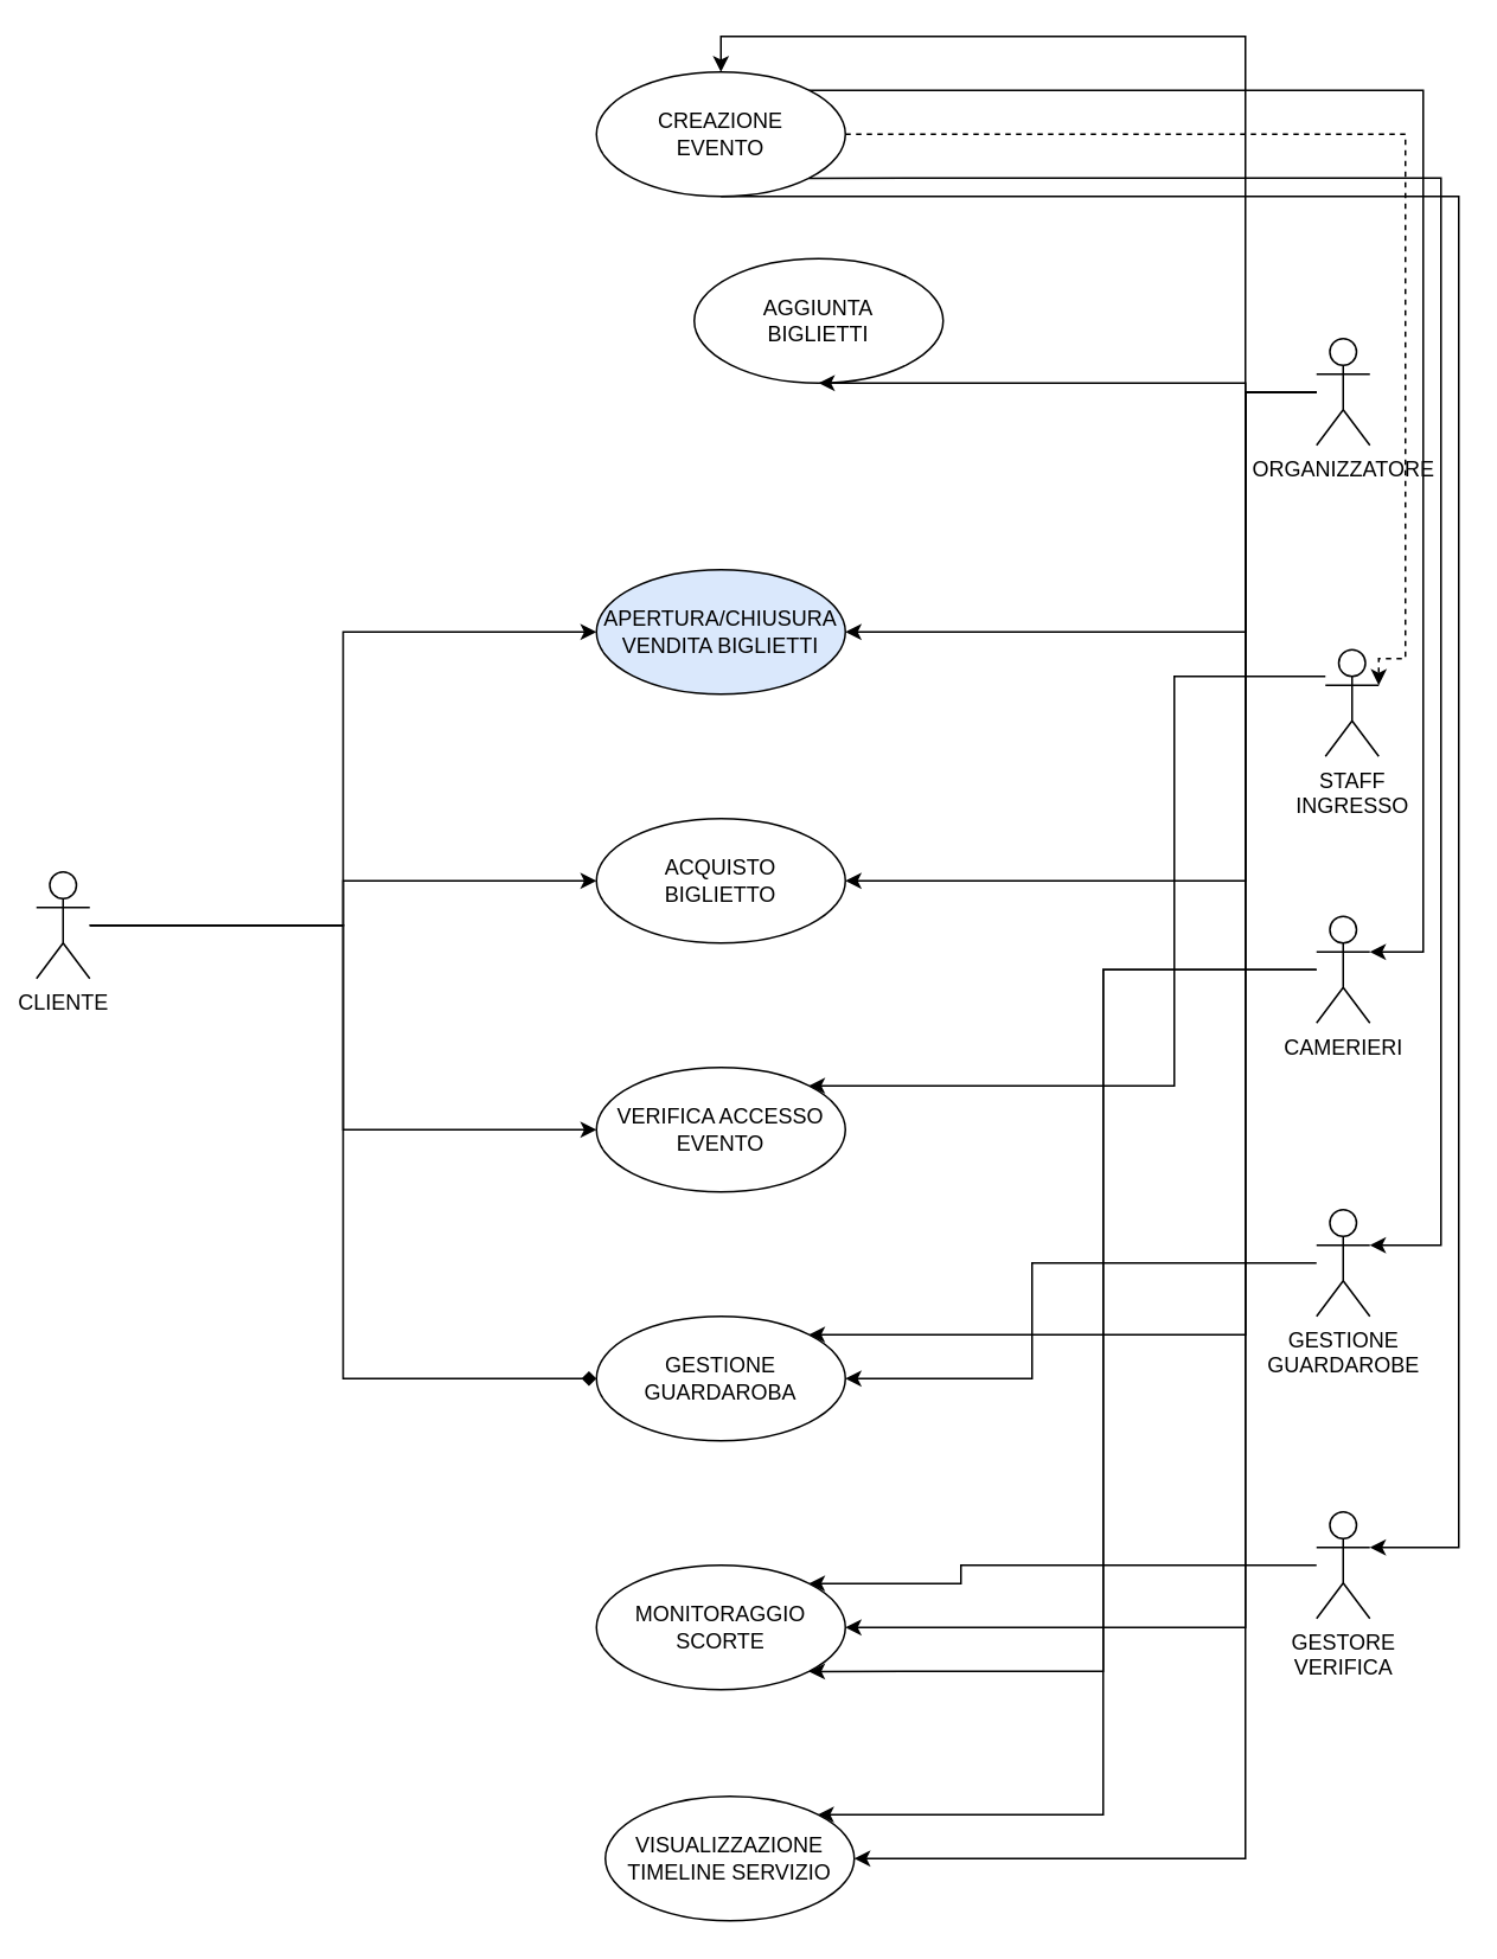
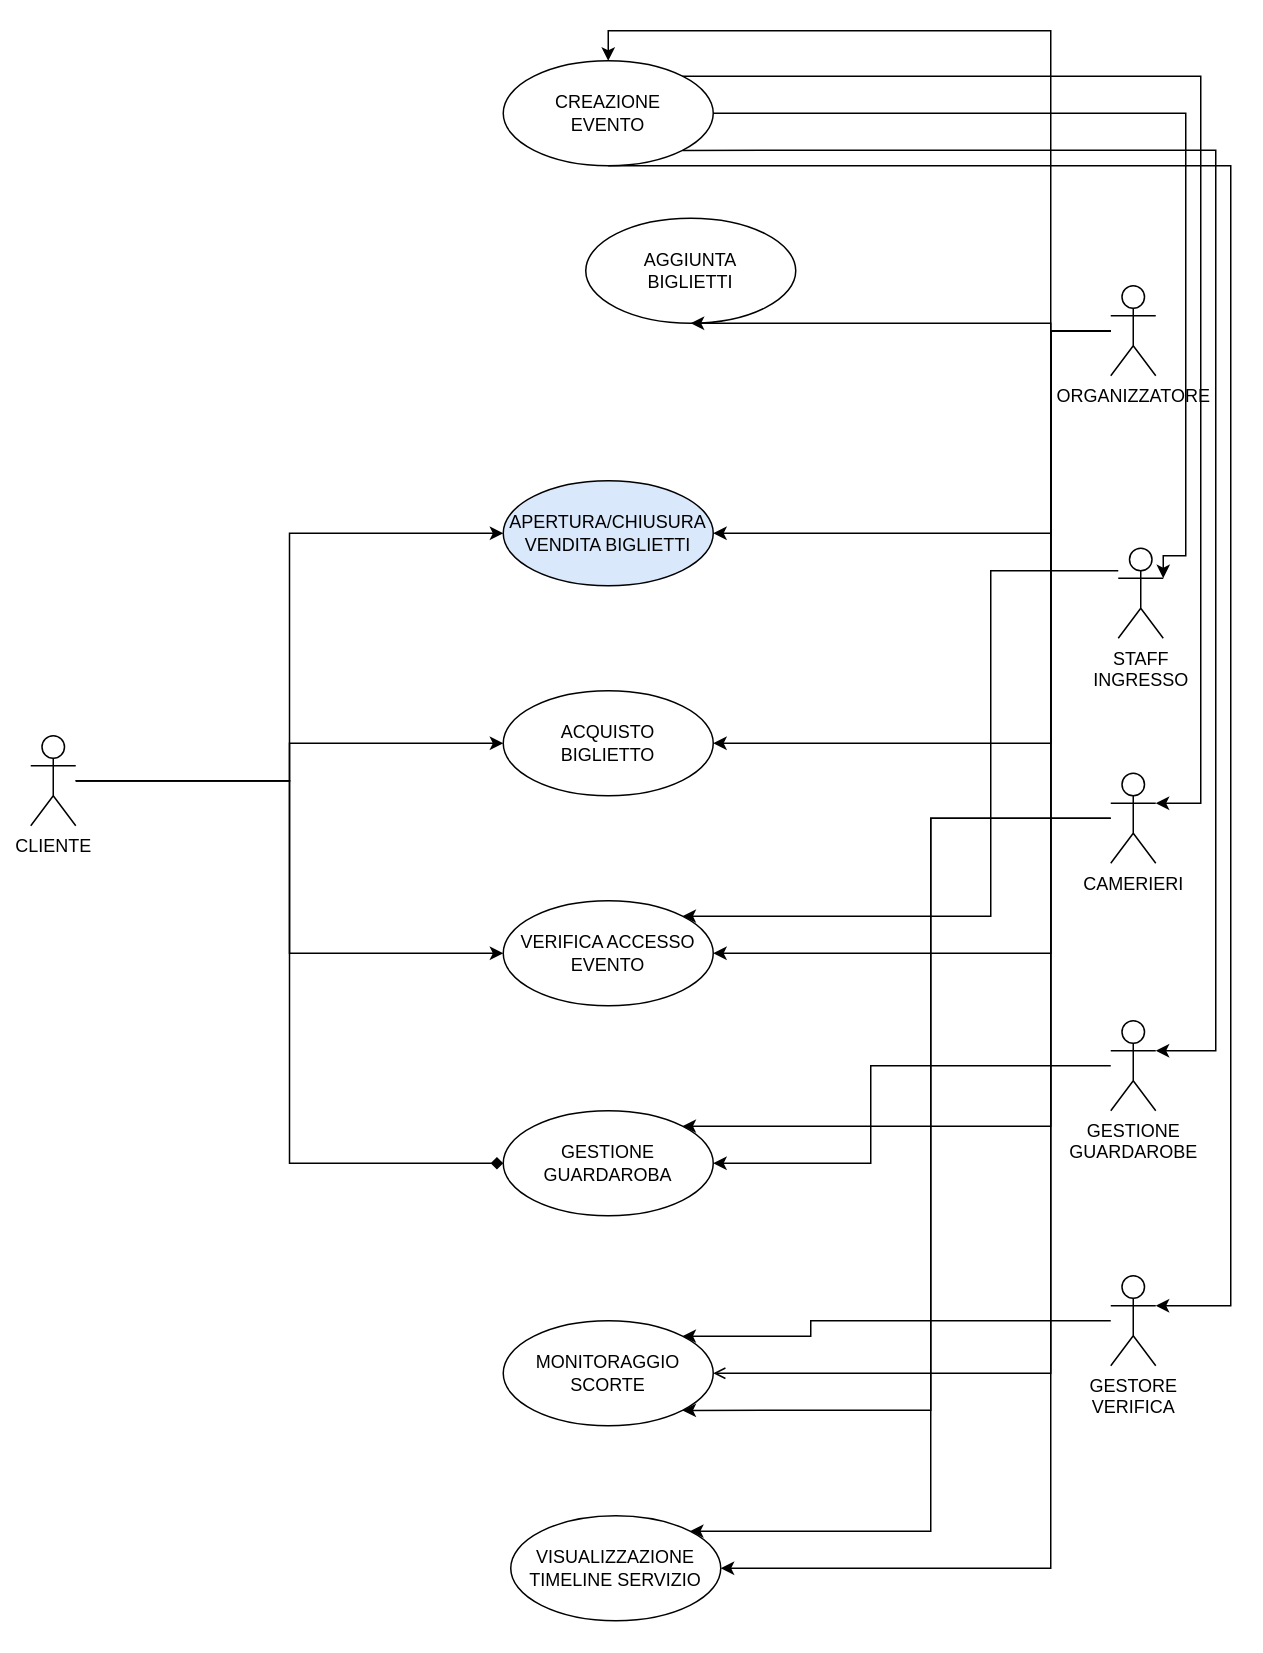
- <mxCell id="33" style="edgeStyle=orthogonalEdgeStyle;rounded=0;orthogonalLoop=1;jettySize=auto;html=1;entryX=1;entryY=0.333;entryDx=0;entryDy=0;entryPerimeter=0;dashed=1;" parent="1" source="2" target="21" edge="1"><mxGeometry relative="1" as="geometry"><Array as="points"><mxPoint x="790" y="75" /><mxPoint x="790" y="370" /></Array></mxGeometry></mxCell>
+ <mxCell id="33" style="edgeStyle=orthogonalEdgeStyle;rounded=0;orthogonalLoop=1;jettySize=auto;html=1;entryX=1;entryY=0.333;entryDx=0;entryDy=0;entryPerimeter=0;" parent="1" source="2" target="21" edge="1"><mxGeometry relative="1" as="geometry"><Array as="points"><mxPoint x="790" y="75" /><mxPoint x="790" y="370" /></Array></mxGeometry></mxCell>
+ <mxCell id="26" style="edgeStyle=orthogonalEdgeStyle;rounded=0;orthogonalLoop=1;jettySize=auto;html=1;entryX=1;entryY=0.5;entryDx=0;entryDy=0;" parent="1" source="30" target="6" edge="1"><mxGeometry relative="1" as="geometry"><Array as="points"><mxPoint x="700" y="220" /><mxPoint x="700" y="635" /></Array></mxGeometry></mxCell>
- <mxCell id="28" style="edgeStyle=orthogonalEdgeStyle;rounded=0;orthogonalLoop=1;jettySize=auto;html=1;entryX=1;entryY=0.5;entryDx=0;entryDy=0;" parent="1" source="30" target="8" edge="1"><mxGeometry relative="1" as="geometry"><Array as="points"><mxPoint x="700" y="220" /><mxPoint x="700" y="915" /></Array></mxGeometry></mxCell>
+ <mxCell id="28" style="edgeStyle=orthogonalEdgeStyle;rounded=0;orthogonalLoop=1;jettySize=auto;html=1;entryX=1;entryY=0.5;entryDx=0;entryDy=0;endArrow=open;" parent="1" source="30" target="8" edge="1"><mxGeometry relative="1" as="geometry"><Array as="points"><mxPoint x="700" y="220" /><mxPoint x="700" y="915" /></Array></mxGeometry></mxCell>
